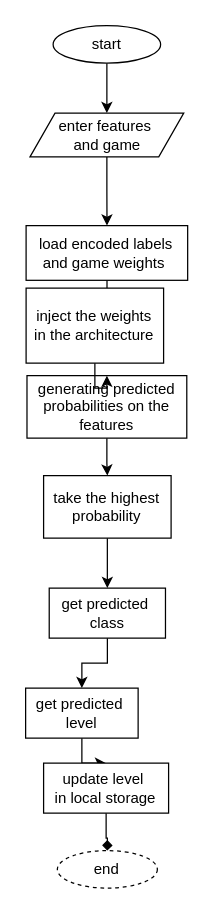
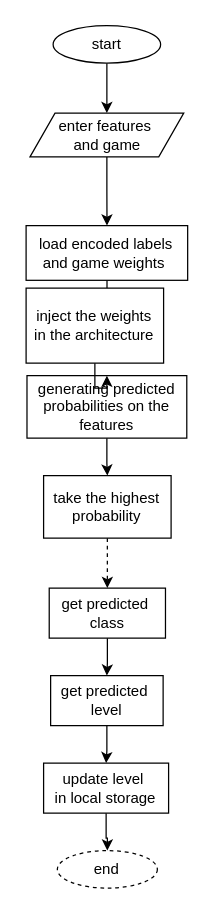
- <mxCell id="15" value="" style="edgeStyle=orthogonalEdgeStyle;rounded=0;orthogonalLoop=1;jettySize=auto;html=1;" parent="1" source="16" target="11" edge="1"><mxGeometry relative="1" as="geometry" /></mxCell>
+ <mxCell id="15" value="" style="edgeStyle=orthogonalEdgeStyle;rounded=0;orthogonalLoop=1;jettySize=auto;html=1;dashed=1;" parent="1" source="16" target="11" edge="1"><mxGeometry relative="1" as="geometry" /></mxCell>
- <mxCell id="13" value="get predicted&amp;nbsp;&lt;div&gt;level&lt;/div&gt;" style="whiteSpace=wrap;html=1;" parent="1" vertex="1"><mxGeometry x="20" y="550" width="90" height="40" as="geometry" /></mxCell>
+ <mxCell id="13" value="get predicted&amp;nbsp;&lt;div&gt;level&lt;/div&gt;" style="whiteSpace=wrap;html=1;" parent="1" vertex="1"><mxGeometry x="40" y="540" width="90" height="40" as="geometry" /></mxCell>
- <mxCell id="19" value="" style="edgeStyle=orthogonalEdgeStyle;rounded=0;orthogonalLoop=1;jettySize=auto;html=1;endArrow=diamond;" edge="1" parent="1" source="20" target="14"><mxGeometry relative="1" as="geometry" /></mxCell>
+ <mxCell id="19" value="" style="edgeStyle=orthogonalEdgeStyle;rounded=0;orthogonalLoop=1;jettySize=auto;html=1;" edge="1" parent="1" source="20" target="14"><mxGeometry relative="1" as="geometry" /></mxCell>
